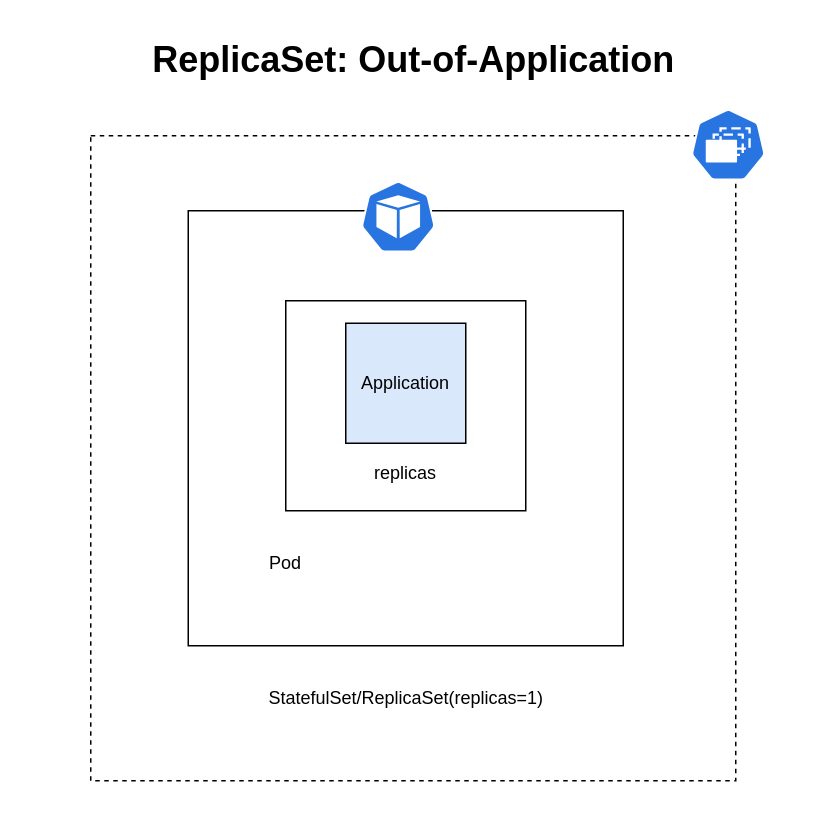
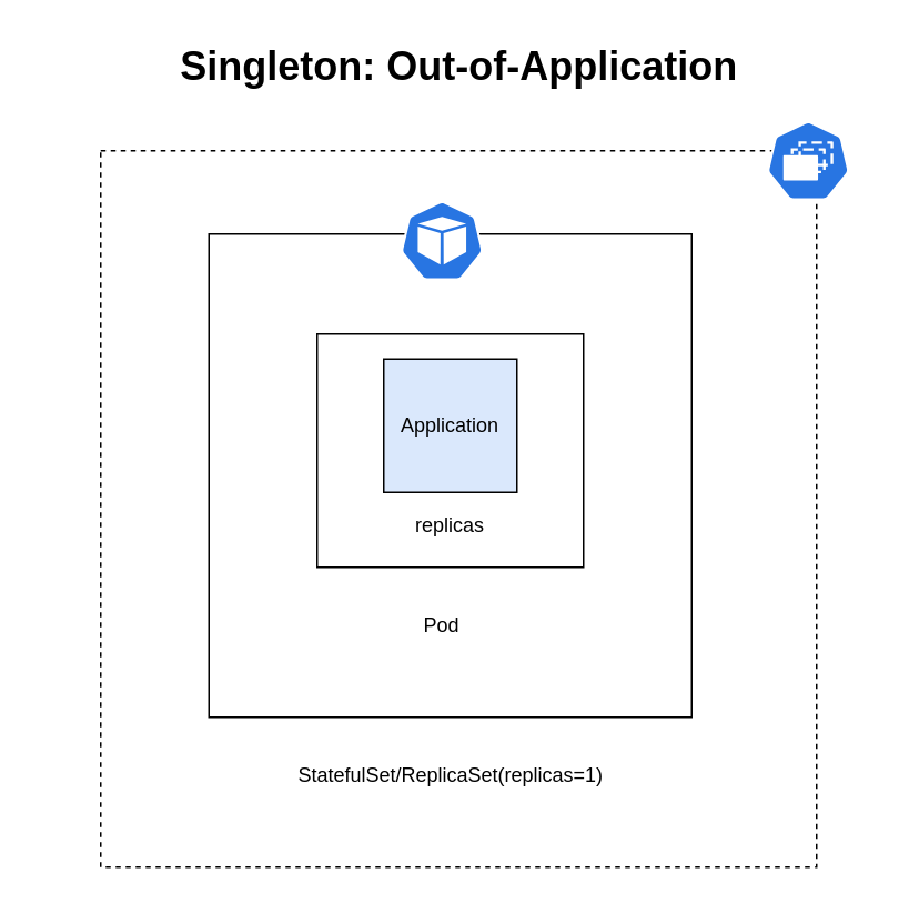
- <mxCell id="8" value="ReplicaSet: Out-of-Application" style="text;strokeColor=none;fillColor=none;html=1;fontSize=24;fontStyle=1;verticalAlign=middle;align=center;" parent="1" vertex="1"><mxGeometry x="20" y="20" width="510" height="40" as="geometry" /></mxCell>
+ <mxCell id="8" value="Singleton: Out-of-Application" style="text;strokeColor=none;fillColor=none;html=1;fontSize=24;fontStyle=1;verticalAlign=middle;align=center;" parent="1" vertex="1"><mxGeometry x="20" y="20" width="510" height="40" as="geometry" /></mxCell>
- <mxCell id="9" value="Pod" style="text;html=1;strokeColor=none;fillColor=none;align=center;verticalAlign=middle;whiteSpace=wrap;rounded=0;" parent="1" vertex="1"><mxGeometry x="160" y="360" width="60" height="30" as="geometry" /></mxCell>
+ <mxCell id="9" value="Pod" style="text;html=1;strokeColor=none;fillColor=none;align=center;verticalAlign=middle;whiteSpace=wrap;rounded=0;" parent="1" vertex="1"><mxGeometry x="235" y="360" width="60" height="30" as="geometry" /></mxCell>
